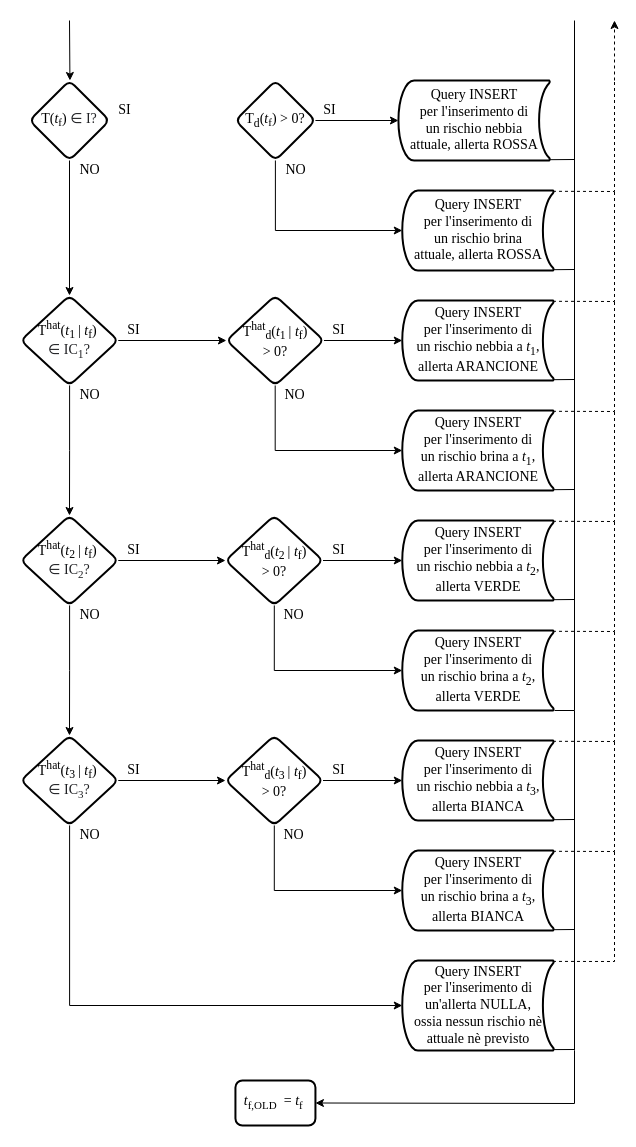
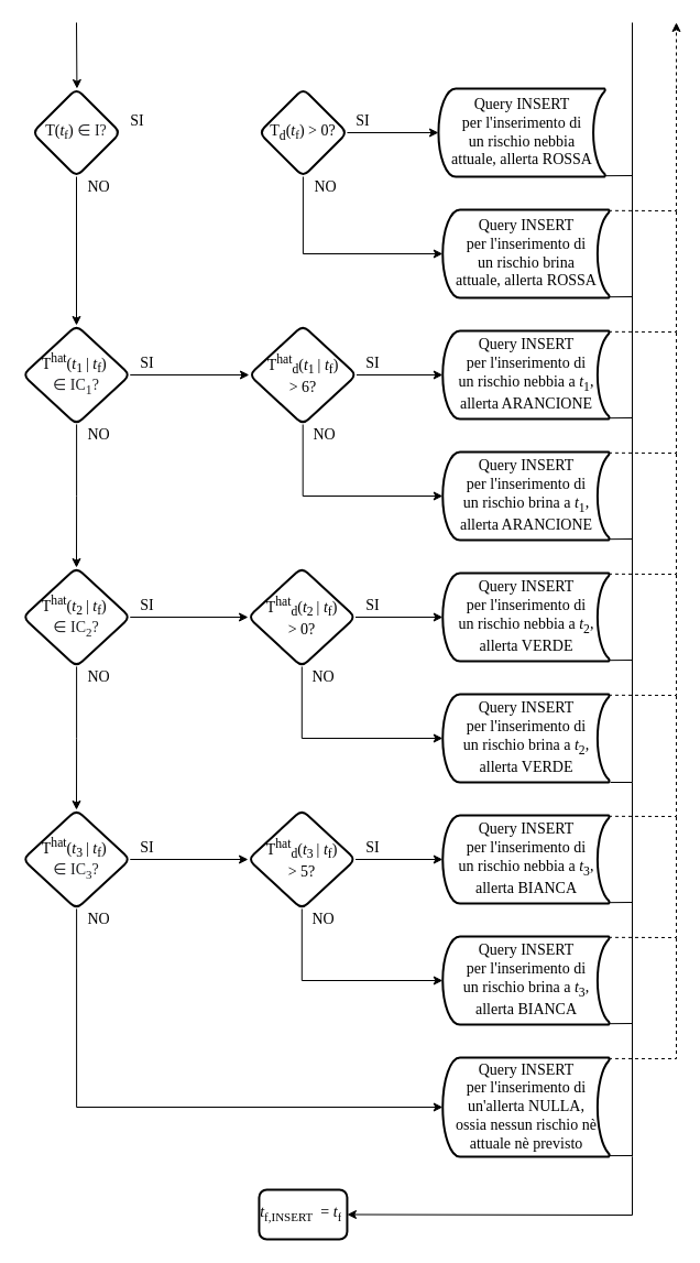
- <mxCell id="19" value="T&lt;sup&gt;hat&lt;/sup&gt;&lt;sub&gt;d&lt;/sub&gt;(&lt;i&gt;t&lt;/i&gt;&lt;sub&gt;1&amp;nbsp;&lt;/sub&gt;|&amp;nbsp;&lt;i&gt;t&lt;/i&gt;&lt;sub&gt;f&lt;/sub&gt;)&lt;br&gt;&amp;gt; 0?" style="rhombus;whiteSpace=wrap;html=1;fontSize=14;fontFamily=Times New Roman;rounded=1;arcSize=14;strokeWidth=2;" parent="1" vertex="1"><mxGeometry x="225.94" y="295" width="97.5" height="90" as="geometry" /></mxCell>
+ <mxCell id="19" value="T&lt;sup&gt;hat&lt;/sup&gt;&lt;sub&gt;d&lt;/sub&gt;(&lt;i&gt;t&lt;/i&gt;&lt;sub&gt;1&amp;nbsp;&lt;/sub&gt;|&amp;nbsp;&lt;i&gt;t&lt;/i&gt;&lt;sub&gt;f&lt;/sub&gt;)&lt;br&gt;&amp;gt; 6?" style="rhombus;whiteSpace=wrap;html=1;fontSize=14;fontFamily=Times New Roman;rounded=1;arcSize=14;strokeWidth=2;" parent="1" vertex="1"><mxGeometry x="225.94" y="295" width="97.5" height="90" as="geometry" /></mxCell>
- <mxCell id="43" value="T&lt;sup&gt;hat&lt;/sup&gt;&lt;sub&gt;d&lt;/sub&gt;(&lt;i&gt;t&lt;/i&gt;&lt;sub&gt;3&amp;nbsp;&lt;/sub&gt;|&amp;nbsp;&lt;i&gt;t&lt;/i&gt;&lt;sub&gt;f&lt;/sub&gt;)&lt;br&gt;&amp;gt; 0?" style="rhombus;whiteSpace=wrap;html=1;fontSize=14;fontFamily=Times New Roman;rounded=1;arcSize=14;strokeWidth=2;" parent="1" vertex="1"><mxGeometry x="225" y="735" width="97.5" height="90" as="geometry" /></mxCell>
+ <mxCell id="43" value="T&lt;sup&gt;hat&lt;/sup&gt;&lt;sub&gt;d&lt;/sub&gt;(&lt;i&gt;t&lt;/i&gt;&lt;sub&gt;3&amp;nbsp;&lt;/sub&gt;|&amp;nbsp;&lt;i&gt;t&lt;/i&gt;&lt;sub&gt;f&lt;/sub&gt;)&lt;br&gt;&amp;gt; 5?" style="rhombus;whiteSpace=wrap;html=1;fontSize=14;fontFamily=Times New Roman;rounded=1;arcSize=14;strokeWidth=2;" parent="1" vertex="1"><mxGeometry x="225" y="735" width="97.5" height="90" as="geometry" /></mxCell>
- <mxCell id="49" value="&lt;font&gt;&lt;i style=&quot;font-size: 14px&quot;&gt;t&lt;/i&gt;&lt;font style=&quot;vertical-align: sub ; font-size: 11px&quot;&gt;f,OLD&lt;/font&gt;&lt;font style=&quot;font-size: 14px ; vertical-align: sub&quot;&gt;&amp;nbsp;&lt;/font&gt;&lt;font&gt;&lt;sub style=&quot;font-size: 14px&quot;&gt;&amp;nbsp;&lt;/sub&gt;=&amp;nbsp;&lt;i style=&quot;font-size: 14px&quot;&gt;t&lt;/i&gt;&lt;sub&gt;&lt;font style=&quot;font-size: 11px&quot;&gt;f&lt;/font&gt;&lt;/sub&gt;&lt;/font&gt;&lt;span style=&quot;font-size: 14px ; color: rgb(32 , 33 , 34) ; text-align: left ; background-color: rgb(255 , 255 , 255)&quot;&gt;&amp;nbsp;&lt;/span&gt;&lt;/font&gt;" style="rounded=1;whiteSpace=wrap;html=1;absoluteArcSize=1;arcSize=14;strokeWidth=2;fontFamily=Times New Roman;fontSize=14;" parent="1" vertex="1"><mxGeometry x="234.94" y="1080" width="80" height="45" as="geometry" /></mxCell>
+ <mxCell id="49" value="&lt;font&gt;&lt;i style=&quot;font-size: 14px&quot;&gt;t&lt;/i&gt;&lt;font style=&quot;vertical-align: sub ; font-size: 11px&quot;&gt;f,INSERT&lt;/font&gt;&lt;font style=&quot;font-size: 14px ; vertical-align: sub&quot;&gt;&amp;nbsp;&lt;/font&gt;&lt;font&gt;&lt;sub style=&quot;font-size: 14px&quot;&gt;&amp;nbsp;&lt;/sub&gt;=&amp;nbsp;&lt;i style=&quot;font-size: 14px&quot;&gt;t&lt;/i&gt;&lt;sub&gt;&lt;font style=&quot;font-size: 11px&quot;&gt;f&lt;/font&gt;&lt;/sub&gt;&lt;/font&gt;&lt;span style=&quot;font-size: 14px ; color: rgb(32 , 33 , 34) ; text-align: left ; background-color: rgb(255 , 255 , 255)&quot;&gt;&amp;nbsp;&lt;/span&gt;&lt;/font&gt;" style="rounded=1;whiteSpace=wrap;html=1;absoluteArcSize=1;arcSize=14;strokeWidth=2;fontFamily=Times New Roman;fontSize=14;" parent="1" vertex="1"><mxGeometry x="234.94" y="1080" width="80" height="45" as="geometry" /></mxCell>
